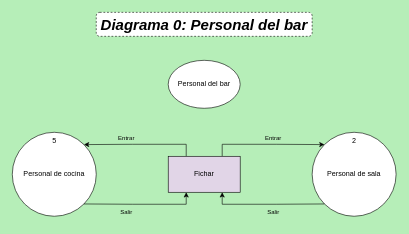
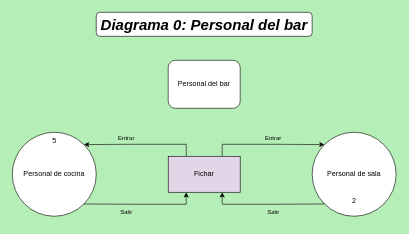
- <mxCell id="2" value="&lt;b&gt;&lt;i&gt;&lt;font style=&quot;font-size: 25px;&quot;&gt;Diagrama 0: Personal del bar&lt;/font&gt;&lt;/i&gt;&lt;/b&gt;" style="rounded=1;whiteSpace=wrap;html=1;dashed=1;" parent="1" vertex="1"><mxGeometry x="160" y="20" width="360" height="40" as="geometry" /></mxCell>
+ <mxCell id="2" value="&lt;b&gt;&lt;i&gt;&lt;font style=&quot;font-size: 25px;&quot;&gt;Diagrama 0: Personal del bar&lt;/font&gt;&lt;/i&gt;&lt;/b&gt;" style="rounded=1;whiteSpace=wrap;html=1;" parent="1" vertex="1"><mxGeometry x="160" y="20" width="360" height="40" as="geometry" /></mxCell>
- <mxCell id="3" value="Personal del bar" style="ellipse;whiteSpace=wrap;html=1;" parent="1" vertex="1"><mxGeometry x="280" y="100" width="120" height="80" as="geometry" /></mxCell>
+ <mxCell id="3" value="Personal del bar" style="rounded=1;whiteSpace=wrap;html=1;" parent="1" vertex="1"><mxGeometry x="280" y="100" width="120" height="80" as="geometry" /></mxCell>
- <mxCell id="16" value="2" style="text;html=1;align=center;verticalAlign=middle;resizable=0;points=[];autosize=1;strokeColor=none;fillColor=none;" vertex="1" parent="1"><mxGeometry x="575" y="220" width="30" height="30" as="geometry" /></mxCell>
+ <mxCell id="16" value="2" style="text;html=1;align=center;verticalAlign=middle;resizable=0;points=[];autosize=1;strokeColor=none;fillColor=none;" vertex="1" parent="1"><mxGeometry x="575" y="320" width="30" height="30" as="geometry" /></mxCell>
